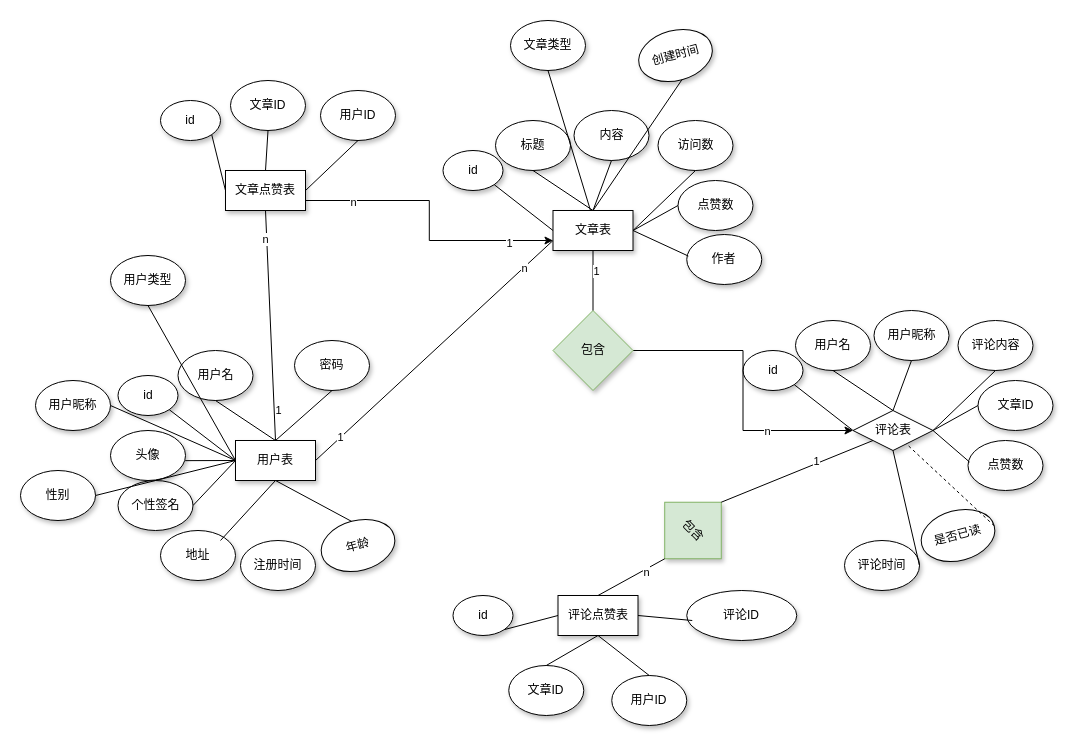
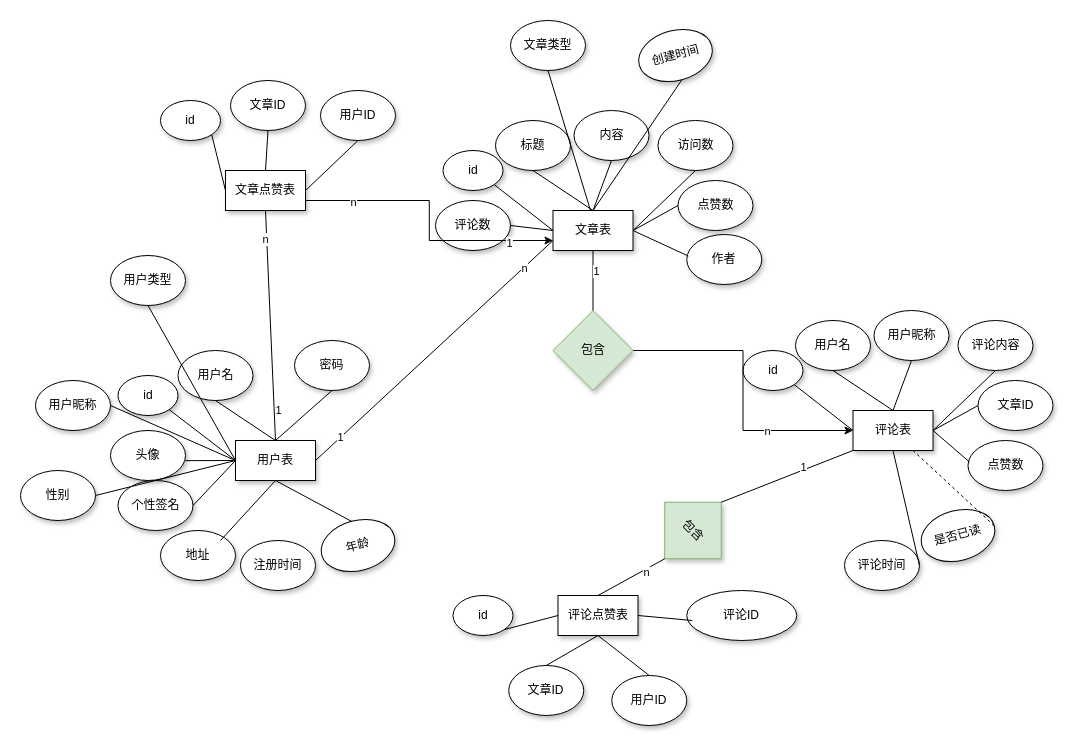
+ <mxCell id="33" value="评论数" style="ellipse;whiteSpace=wrap;html=1;shadow=1;" vertex="1" parent="1"><mxGeometry x="435" y="200" width="75" height="50" as="geometry" /></mxCell>
+ <mxCell id="34" value="" style="endArrow=none;html=1;entryX=0;entryY=0.5;entryDx=0;entryDy=0;exitX=1;exitY=0.5;exitDx=0;exitDy=0;" edge="1" parent="1" source="33" target="26"><mxGeometry width="50" height="50" relative="1" as="geometry"><mxPoint x="547.5" y="330" as="sourcePoint" /><mxPoint x="597.5" y="280" as="targetPoint" /></mxGeometry></mxCell>
- <mxCell id="43" value="评论表" style="rhombus;whiteSpace=wrap;html=1;shadow=1;" vertex="1" parent="1"><mxGeometry x="852.5" y="410" width="80" height="40" as="geometry" /></mxCell>
+ <mxCell id="43" value="评论表" style="rounded=0;whiteSpace=wrap;html=1;shadow=1;" vertex="1" parent="1"><mxGeometry x="852.5" y="410" width="80" height="40" as="geometry" /></mxCell>
